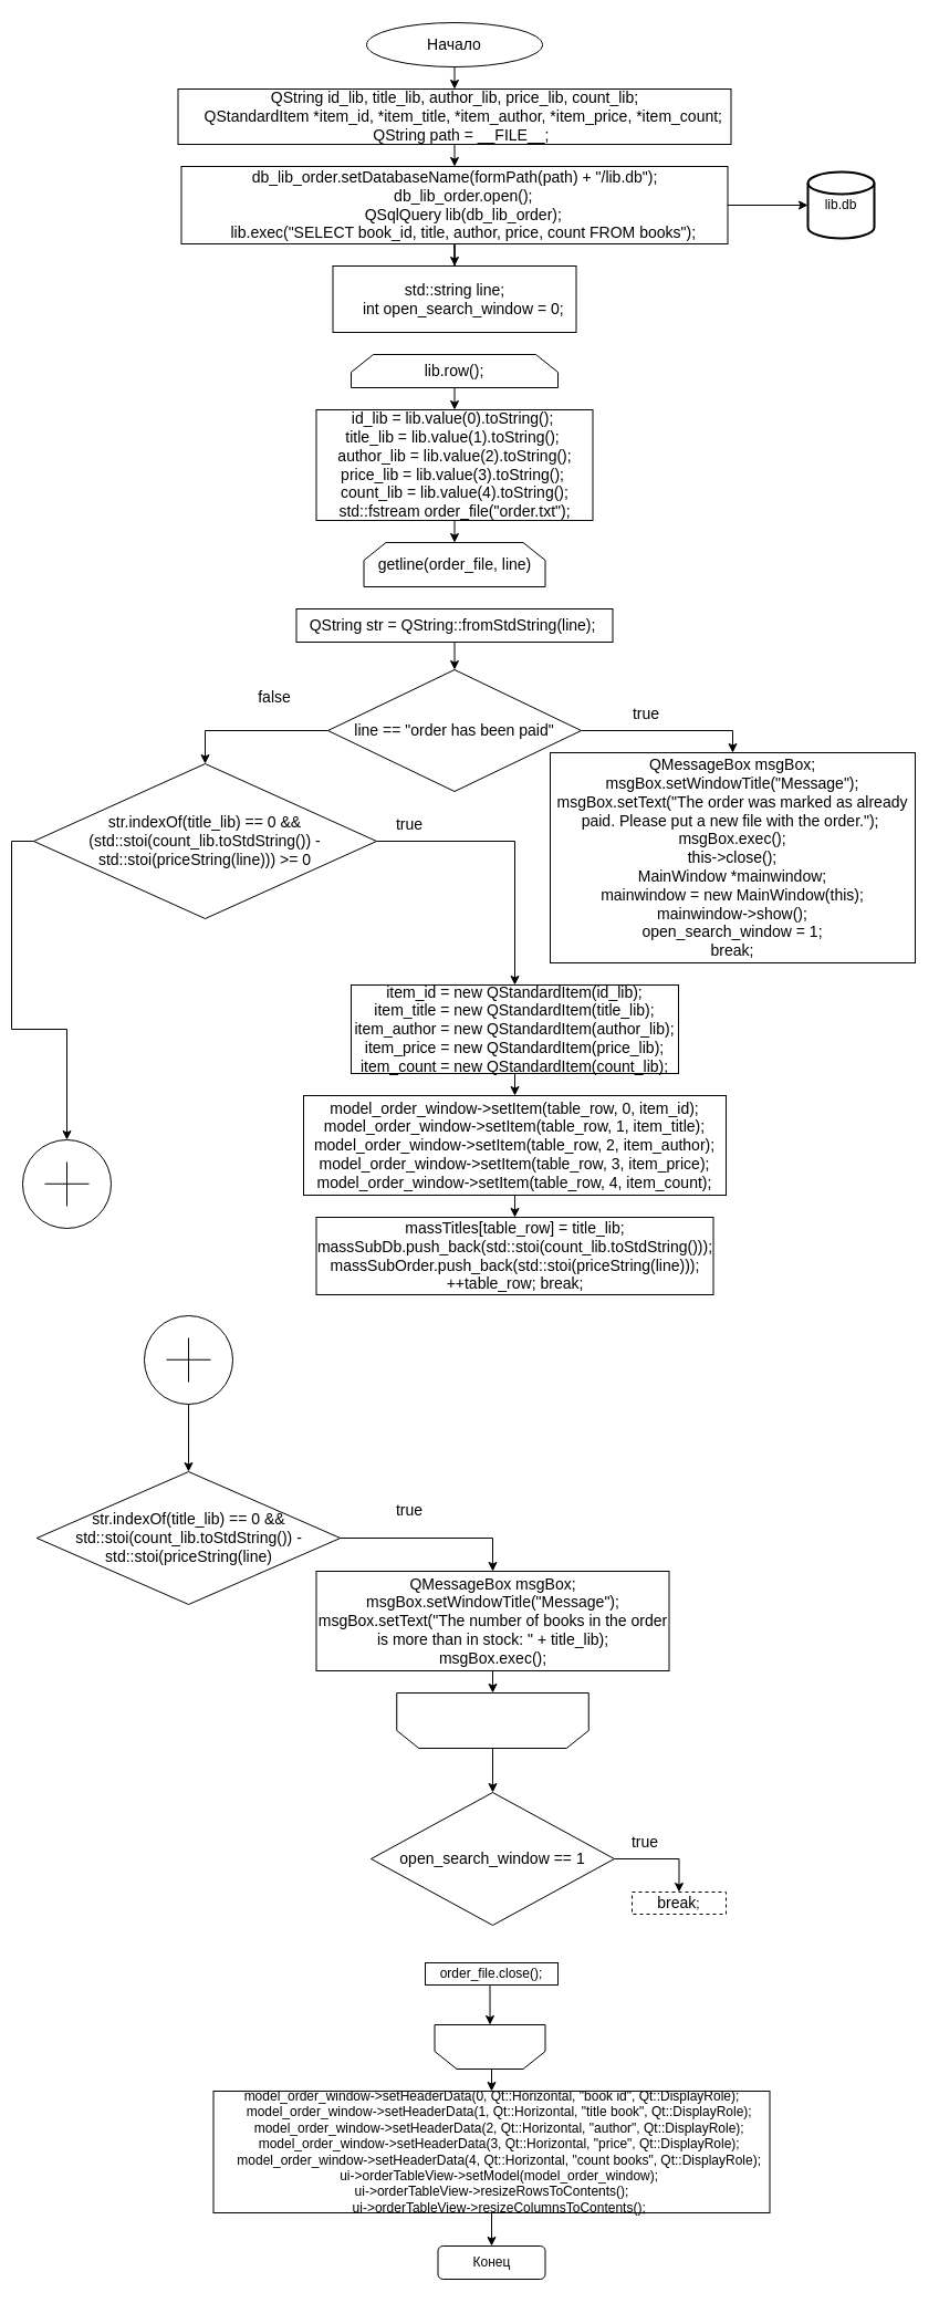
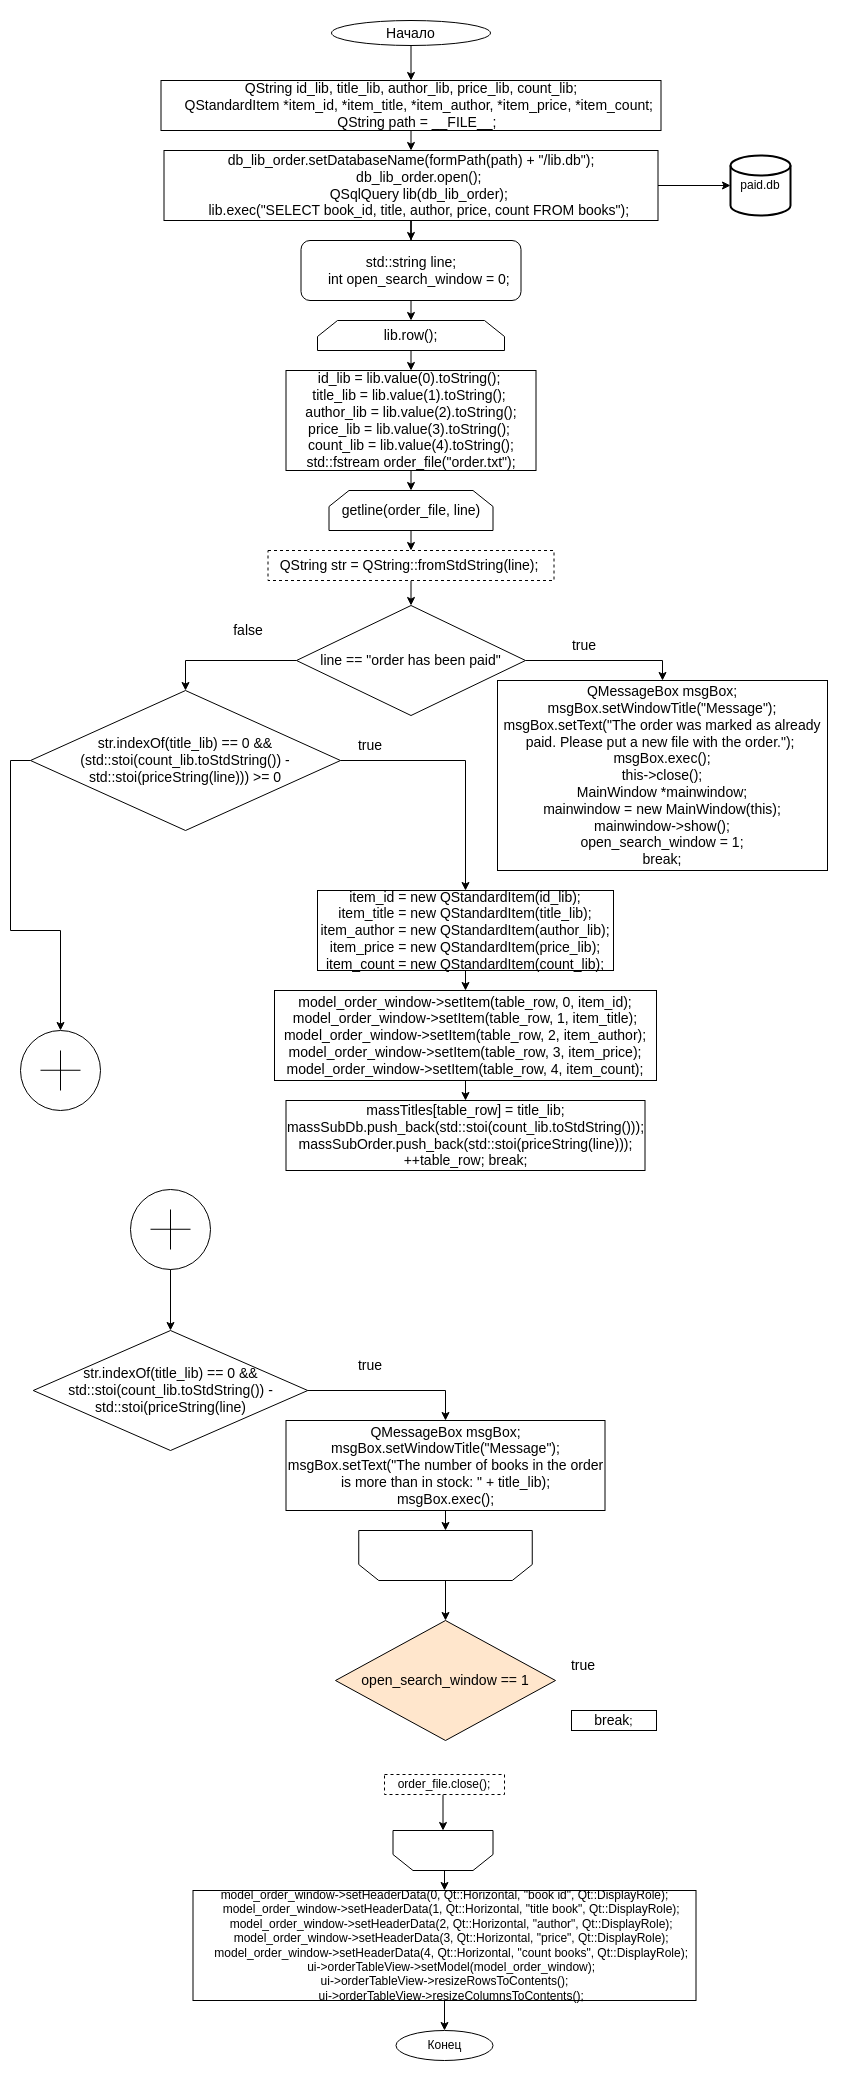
- <mxCell id="3" value="&lt;font style=&quot;font-size: 14px&quot;&gt;Начало&lt;/font&gt;" style="ellipse;whiteSpace=wrap;html=1;" vertex="1" parent="1"><mxGeometry x="331" width="159" height="40" as="geometry" y="20" /></mxCell>
+ <mxCell id="3" value="&lt;font style=&quot;font-size: 14px&quot;&gt;Начало&lt;/font&gt;" style="ellipse;whiteSpace=wrap;html=1;" vertex="1" parent="1"><mxGeometry x="331" y="20" width="159" height="25" as="geometry" /></mxCell>
- <mxCell id="45" value="lib.db" style="strokeWidth=2;html=1;shape=mxgraph.flowchart.database;whiteSpace=wrap;" vertex="1" parent="1"><mxGeometry x="730" y="155" width="60" height="60" as="geometry" /></mxCell>
+ <mxCell id="45" value="paid.db" style="strokeWidth=2;html=1;shape=mxgraph.flowchart.database;whiteSpace=wrap;" vertex="1" parent="1"><mxGeometry x="730" y="155" width="60" height="60" as="geometry" /></mxCell>
- <mxCell id="10" value="&lt;div style=&quot;font-size: 14px&quot;&gt;std::string line;&lt;/div&gt;&lt;div style=&quot;font-size: 14px&quot;&gt;&amp;nbsp; &amp;nbsp; int open_search_window = 0;&lt;/div&gt;" style="rounded=0;whiteSpace=wrap;html=1;" vertex="1" parent="1"><mxGeometry x="300.5" y="240" width="220" height="60" as="geometry" /></mxCell>
+ <mxCell id="10" value="&lt;div style=&quot;font-size: 14px&quot;&gt;std::string line;&lt;/div&gt;&lt;div style=&quot;font-size: 14px&quot;&gt;&amp;nbsp; &amp;nbsp; int open_search_window = 0;&lt;/div&gt;" style="whiteSpace=wrap;html=1;rounded=1;" vertex="1" parent="1"><mxGeometry x="300.5" y="240" width="220" height="60" as="geometry" /></mxCell>
+ <mxCell id="9" style="edgeStyle=orthogonalEdgeStyle;rounded=0;orthogonalLoop=1;jettySize=auto;html=1;exitX=0.5;exitY=1;exitDx=0;exitDy=0;entryX=0.5;entryY=0;entryDx=0;entryDy=0;" edge="1" parent="1" source="10" target="12"><mxGeometry relative="1" as="geometry" /></mxCell>
+ <mxCell id="15" style="edgeStyle=orthogonalEdgeStyle;rounded=0;orthogonalLoop=1;jettySize=auto;html=1;exitX=0.5;exitY=1;exitDx=0;exitDy=0;entryX=0.5;entryY=0;entryDx=0;entryDy=0;" edge="1" parent="1" source="16" target="21"><mxGeometry relative="1" as="geometry" /></mxCell>
- <mxCell id="21" value="&lt;font style=&quot;font-size: 14px&quot;&gt;QString str = QString::fromStdString(line);&amp;nbsp;&lt;/font&gt;" style="rounded=0;whiteSpace=wrap;html=1;" vertex="1" parent="1"><mxGeometry x="267.5" y="550" width="286" height="30" as="geometry" /></mxCell>
+ <mxCell id="21" value="&lt;font style=&quot;font-size: 14px&quot;&gt;QString str = QString::fromStdString(line);&amp;nbsp;&lt;/font&gt;" style="rounded=0;whiteSpace=wrap;html=1;dashed=1;" vertex="1" parent="1"><mxGeometry x="267.5" y="550" width="286" height="30" as="geometry" /></mxCell>
- <mxCell id="52" value="&lt;font style=&quot;font-size: 14px&quot;&gt;open_search_window == 1&lt;/font&gt;" style="rhombus;whiteSpace=wrap;html=1;" vertex="1" parent="1"><mxGeometry x="335" y="1620" width="220" height="120" as="geometry" /></mxCell>
+ <mxCell id="52" value="&lt;font style=&quot;font-size: 14px&quot;&gt;open_search_window == 1&lt;/font&gt;" style="rhombus;whiteSpace=wrap;html=1;fillColor=#ffe6cc;" vertex="1" parent="1"><mxGeometry x="335" y="1620" width="220" height="120" as="geometry" /></mxCell>
- <mxCell id="51" style="edgeStyle=orthogonalEdgeStyle;rounded=0;orthogonalLoop=1;jettySize=auto;html=1;exitX=1;exitY=0.5;exitDx=0;exitDy=0;entryX=0.5;entryY=0;entryDx=0;entryDy=0;" edge="1" parent="1" source="52" target="54"><mxGeometry relative="1" as="geometry" /></mxCell>
- <mxCell id="54" value="&lt;font style=&quot;font-size: 14px&quot;&gt;break&lt;/font&gt;;" style="rounded=0;whiteSpace=wrap;html=1;dashed=1;" vertex="1" parent="1"><mxGeometry x="571" y="1710" width="85" height="20" as="geometry" /></mxCell>
+ <mxCell id="54" value="&lt;font style=&quot;font-size: 14px&quot;&gt;break&lt;/font&gt;;" style="rounded=0;whiteSpace=wrap;html=1;" vertex="1" parent="1"><mxGeometry x="571" y="1710" width="85" height="20" as="geometry" /></mxCell>
- <mxCell id="56" value="order_file.close();" style="rounded=0;whiteSpace=wrap;html=1;" vertex="1" parent="1"><mxGeometry x="384" y="1774" width="120" height="20" as="geometry" /></mxCell>
+ <mxCell id="56" value="order_file.close();" style="rounded=0;whiteSpace=wrap;html=1;dashed=1;" vertex="1" parent="1"><mxGeometry x="384" y="1774" width="120" height="20" as="geometry" /></mxCell>
- <mxCell id="61" value="Конец" style="whiteSpace=wrap;html=1;rounded=1;" vertex="1" parent="1"><mxGeometry x="395.5" y="2030" width="97" height="30" as="geometry" /></mxCell>
+ <mxCell id="61" value="Конец" style="ellipse;whiteSpace=wrap;html=1;" vertex="1" parent="1"><mxGeometry x="395.5" y="2030" width="97" height="30" as="geometry" /></mxCell>
